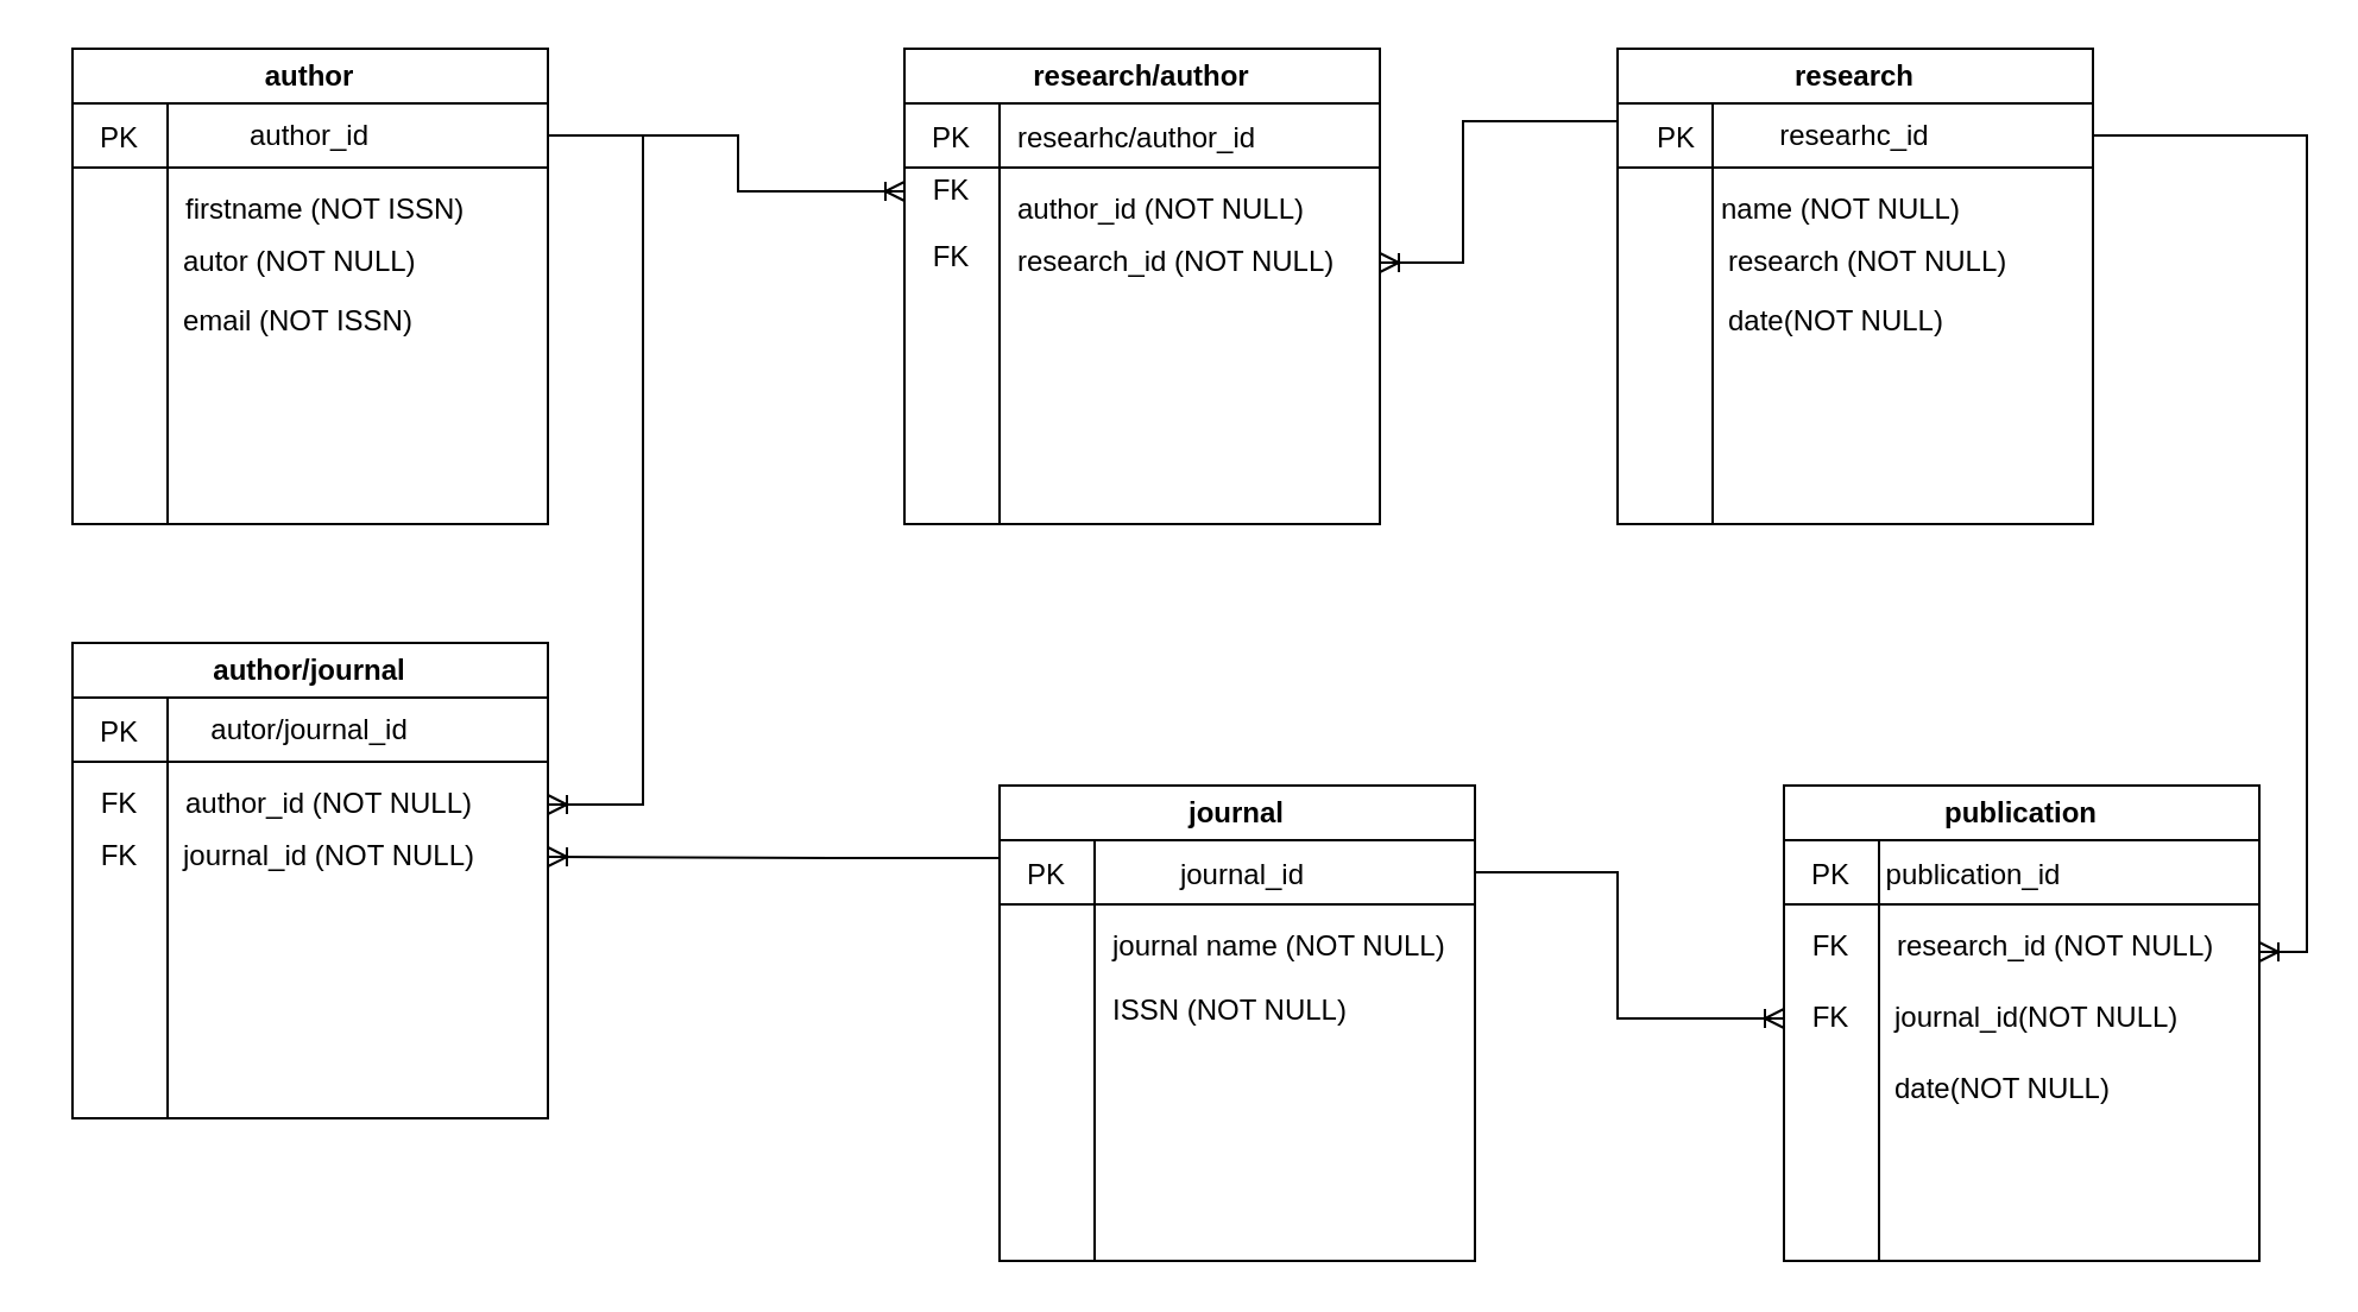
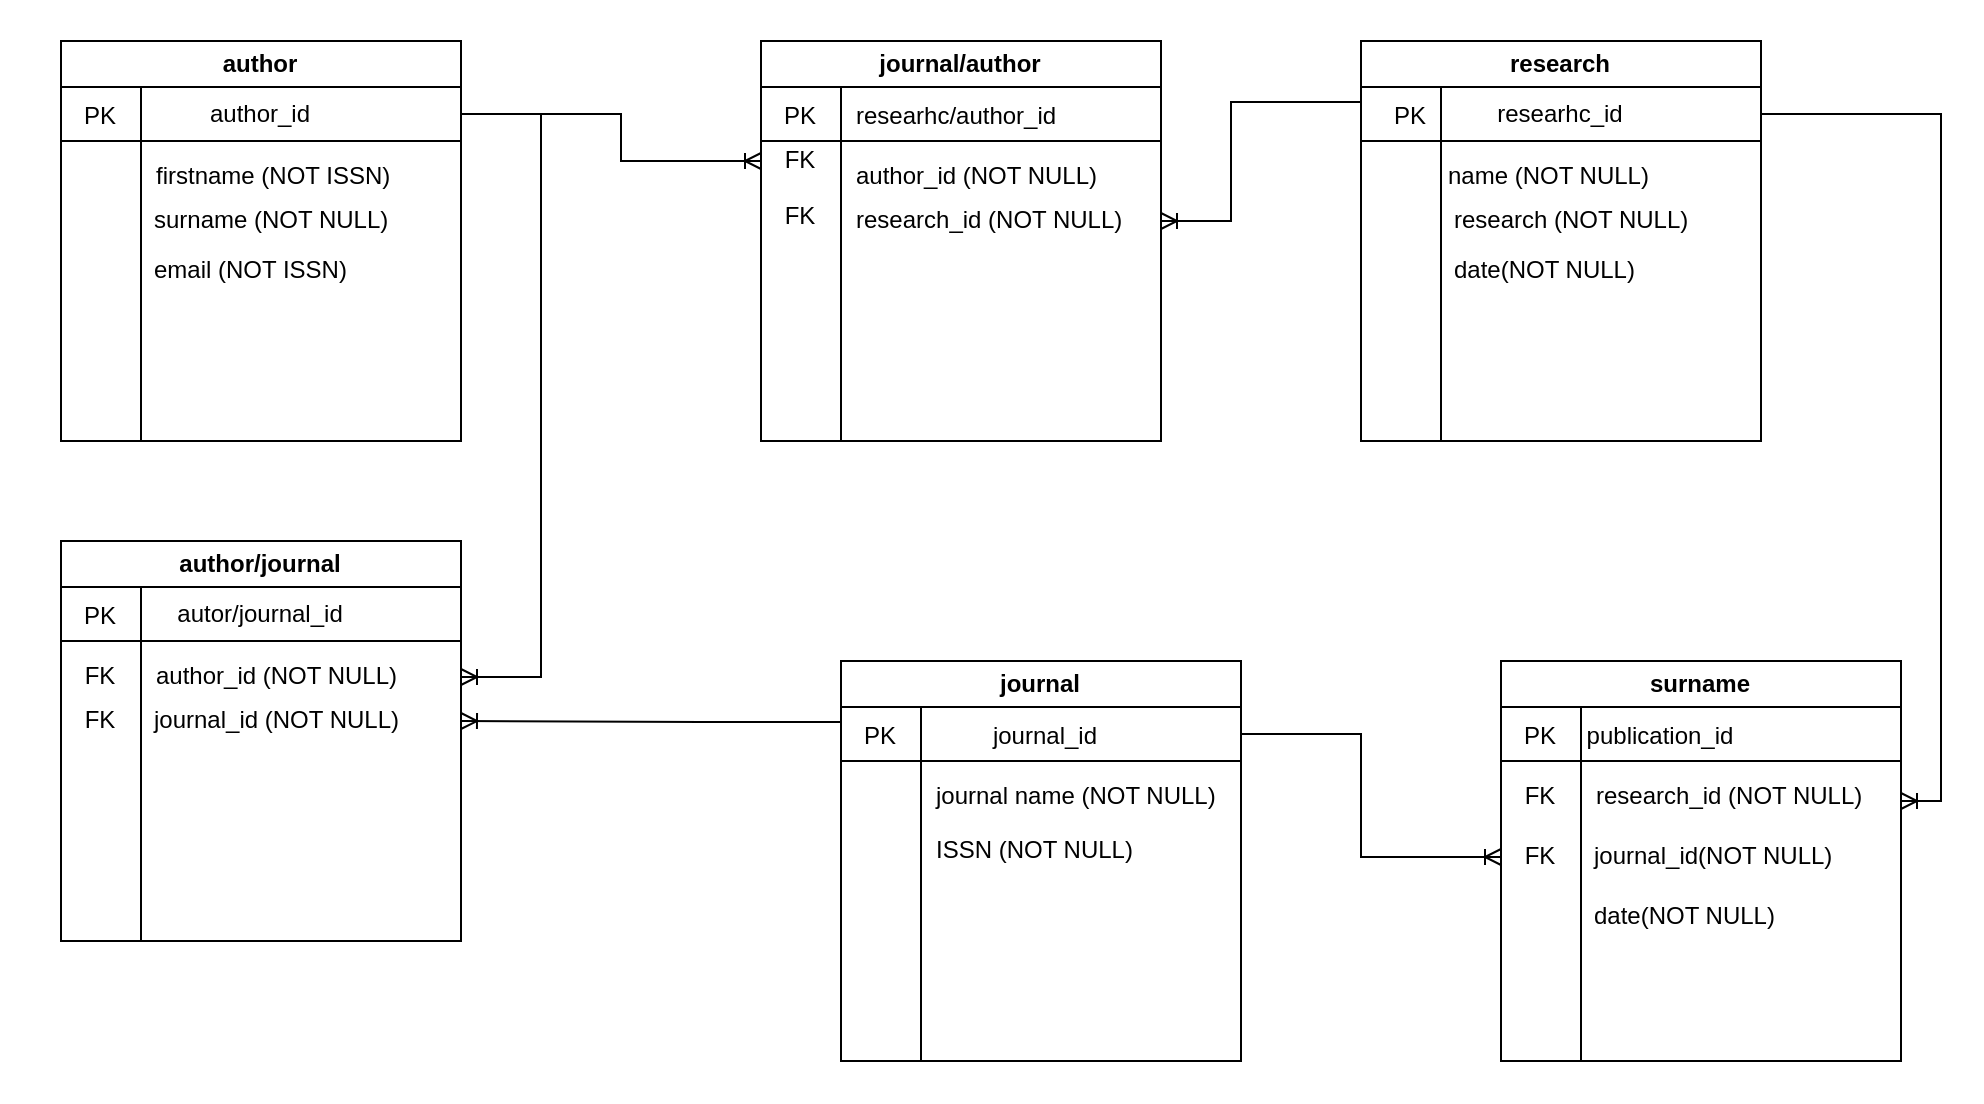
- <mxCell id="19" value="research/author" style="swimlane;whiteSpace=wrap;html=1;startSize=23;" parent="1" vertex="1"><mxGeometry x="380" y="20" width="200" height="200" as="geometry" /></mxCell>
+ <mxCell id="19" value="journal/author" style="swimlane;whiteSpace=wrap;html=1;startSize=23;" parent="1" vertex="1"><mxGeometry x="380" y="20" width="200" height="200" as="geometry" /></mxCell>
- <mxCell id="7" value="autor (NOT NULL)" style="text;html=1;strokeColor=none;fillColor=none;align=left;verticalAlign=middle;whiteSpace=wrap;rounded=0;" parent="2" vertex="1"><mxGeometry x="45" y="75" width="148" height="30" as="geometry" /></mxCell>
+ <mxCell id="7" value="surname (NOT NULL)" style="text;html=1;strokeColor=none;fillColor=none;align=left;verticalAlign=middle;whiteSpace=wrap;rounded=0;" parent="2" vertex="1"><mxGeometry x="45" y="75" width="148" height="30" as="geometry" /></mxCell>
- <mxCell id="29" value="publication" style="swimlane;whiteSpace=wrap;html=1;" parent="1" vertex="1"><mxGeometry x="750" y="330" width="200" height="200" as="geometry" /></mxCell>
+ <mxCell id="29" value="surname" style="swimlane;whiteSpace=wrap;html=1;" parent="1" vertex="1"><mxGeometry x="750" y="330" width="200" height="200" as="geometry" /></mxCell>
